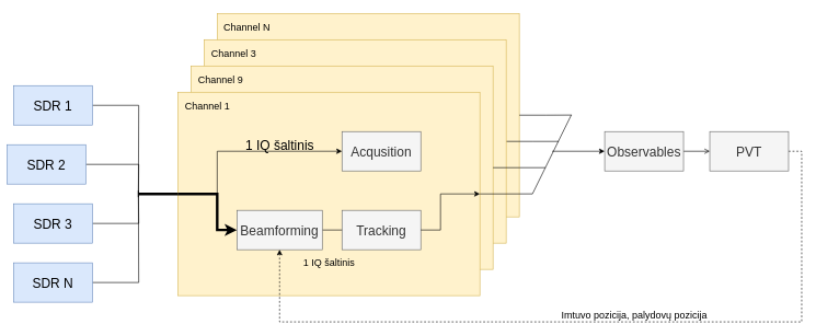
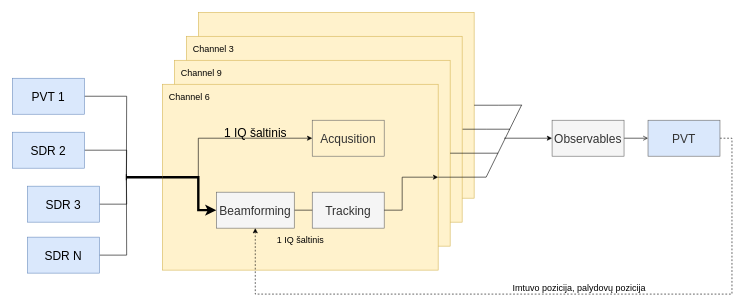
- <mxCell id="4" value="&lt;font style=&quot;font-size: 15px&quot;&gt;Channel N&lt;/font&gt;" style="text;html=1;align=center;verticalAlign=middle;resizable=0;points=[];autosize=1;strokeColor=none;" parent="2" vertex="1"><mxGeometry y="10" width="90" height="20" as="geometry" /></mxCell>
- <mxCell id="34" value="&lt;font style=&quot;font-size: 20px&quot;&gt;SDR 1&lt;/font&gt;" style="rounded=0;whiteSpace=wrap;html=1;fillColor=#dae8fc;strokeColor=#6c8ebf;" parent="1" vertex="1"><mxGeometry x="20" y="130" width="120" height="60" as="geometry" /></mxCell>
+ <mxCell id="34" value="&lt;font style=&quot;font-size: 20px&quot;&gt;PVT 1&lt;/font&gt;" style="rounded=0;whiteSpace=wrap;html=1;fillColor=#dae8fc;strokeColor=#6c8ebf;" parent="1" vertex="1"><mxGeometry x="20" y="130" width="120" height="60" as="geometry" /></mxCell>
- <mxCell id="13" value="&lt;font style=&quot;font-size: 15px&quot;&gt;Channel 1&lt;/font&gt;" style="text;html=1;align=center;verticalAlign=middle;resizable=0;points=[];autosize=1;strokeColor=none;" parent="11" vertex="1"><mxGeometry x="5" y="10" width="80" height="20" as="geometry" /></mxCell>
+ <mxCell id="13" value="&lt;font style=&quot;font-size: 15px&quot;&gt;Channel 6&lt;/font&gt;" style="text;html=1;align=center;verticalAlign=middle;resizable=0;points=[];autosize=1;strokeColor=none;" parent="11" vertex="1"><mxGeometry x="5" y="10" width="80" height="20" as="geometry" /></mxCell>
- <mxCell id="16" value="&lt;font style=&quot;font-size: 20px&quot;&gt;Acqusition&lt;/font&gt;" style="rounded=0;whiteSpace=wrap;html=1;fillColor=#f5f5f5;strokeColor=#666666;fontColor=#333333;" parent="11" vertex="1"><mxGeometry x="250" y="60" width="120" height="60" as="geometry" /></mxCell>
+ <mxCell id="16" value="&lt;font style=&quot;font-size: 20px&quot;&gt;Acqusition&lt;/font&gt;" style="rounded=0;whiteSpace=wrap;html=1;fillColor=#fff2cc;strokeColor=#666666;fontColor=#333333;" parent="11" vertex="1"><mxGeometry x="250" y="60" width="120" height="60" as="geometry" /></mxCell>
- <mxCell id="32" value="&lt;font style=&quot;font-size: 20px&quot;&gt;PVT&lt;/font&gt;" style="rounded=0;whiteSpace=wrap;html=1;fillColor=#f5f5f5;strokeColor=#666666;fontColor=#333333;" parent="1" vertex="1"><mxGeometry x="1080" y="200" width="120" height="60" as="geometry" /></mxCell>
+ <mxCell id="32" value="&lt;font style=&quot;font-size: 20px&quot;&gt;PVT&lt;/font&gt;" style="rounded=0;whiteSpace=wrap;html=1;fillColor=#dae8fc;strokeColor=#666666;fontColor=#333333;" parent="1" vertex="1"><mxGeometry x="1080" y="200" width="120" height="60" as="geometry" /></mxCell>
- <mxCell id="36" value="&lt;font style=&quot;font-size: 20px&quot;&gt;SDR 2&lt;/font&gt;" style="rounded=0;whiteSpace=wrap;html=1;fillColor=#dae8fc;strokeColor=#6c8ebf;" parent="1" vertex="1"><mxGeometry x="10" y="220" width="120" height="60" as="geometry" /></mxCell>
+ <mxCell id="36" value="&lt;font style=&quot;font-size: 20px&quot;&gt;SDR 2&lt;/font&gt;" style="rounded=0;whiteSpace=wrap;html=1;fillColor=#dae8fc;strokeColor=#6c8ebf;" parent="1" vertex="1"><mxGeometry x="20" y="220" width="120" height="60" as="geometry" /></mxCell>
- <mxCell id="38" value="&lt;font style=&quot;font-size: 20px&quot;&gt;SDR 3&lt;/font&gt;" style="rounded=0;whiteSpace=wrap;html=1;fillColor=#dae8fc;strokeColor=#6c8ebf;" parent="1" vertex="1"><mxGeometry x="20" y="310" width="120" height="60" as="geometry" /></mxCell>
+ <mxCell id="38" value="&lt;font style=&quot;font-size: 20px&quot;&gt;SDR 3&lt;/font&gt;" style="rounded=0;whiteSpace=wrap;html=1;fillColor=#dae8fc;strokeColor=#6c8ebf;" parent="1" vertex="1"><mxGeometry x="45" y="310" width="120" height="60" as="geometry" /></mxCell>
- <mxCell id="40" value="&lt;font style=&quot;font-size: 20px&quot;&gt;SDR N&lt;/font&gt;" style="rounded=0;whiteSpace=wrap;html=1;fillColor=#dae8fc;strokeColor=#6c8ebf;" parent="1" vertex="1"><mxGeometry x="20" y="400" width="120" height="60" as="geometry" /></mxCell>
+ <mxCell id="40" value="&lt;font style=&quot;font-size: 20px&quot;&gt;SDR N&lt;/font&gt;" style="rounded=0;whiteSpace=wrap;html=1;fillColor=#dae8fc;strokeColor=#6c8ebf;" parent="1" vertex="1"><mxGeometry x="45" y="395" width="120" height="60" as="geometry" /></mxCell>
